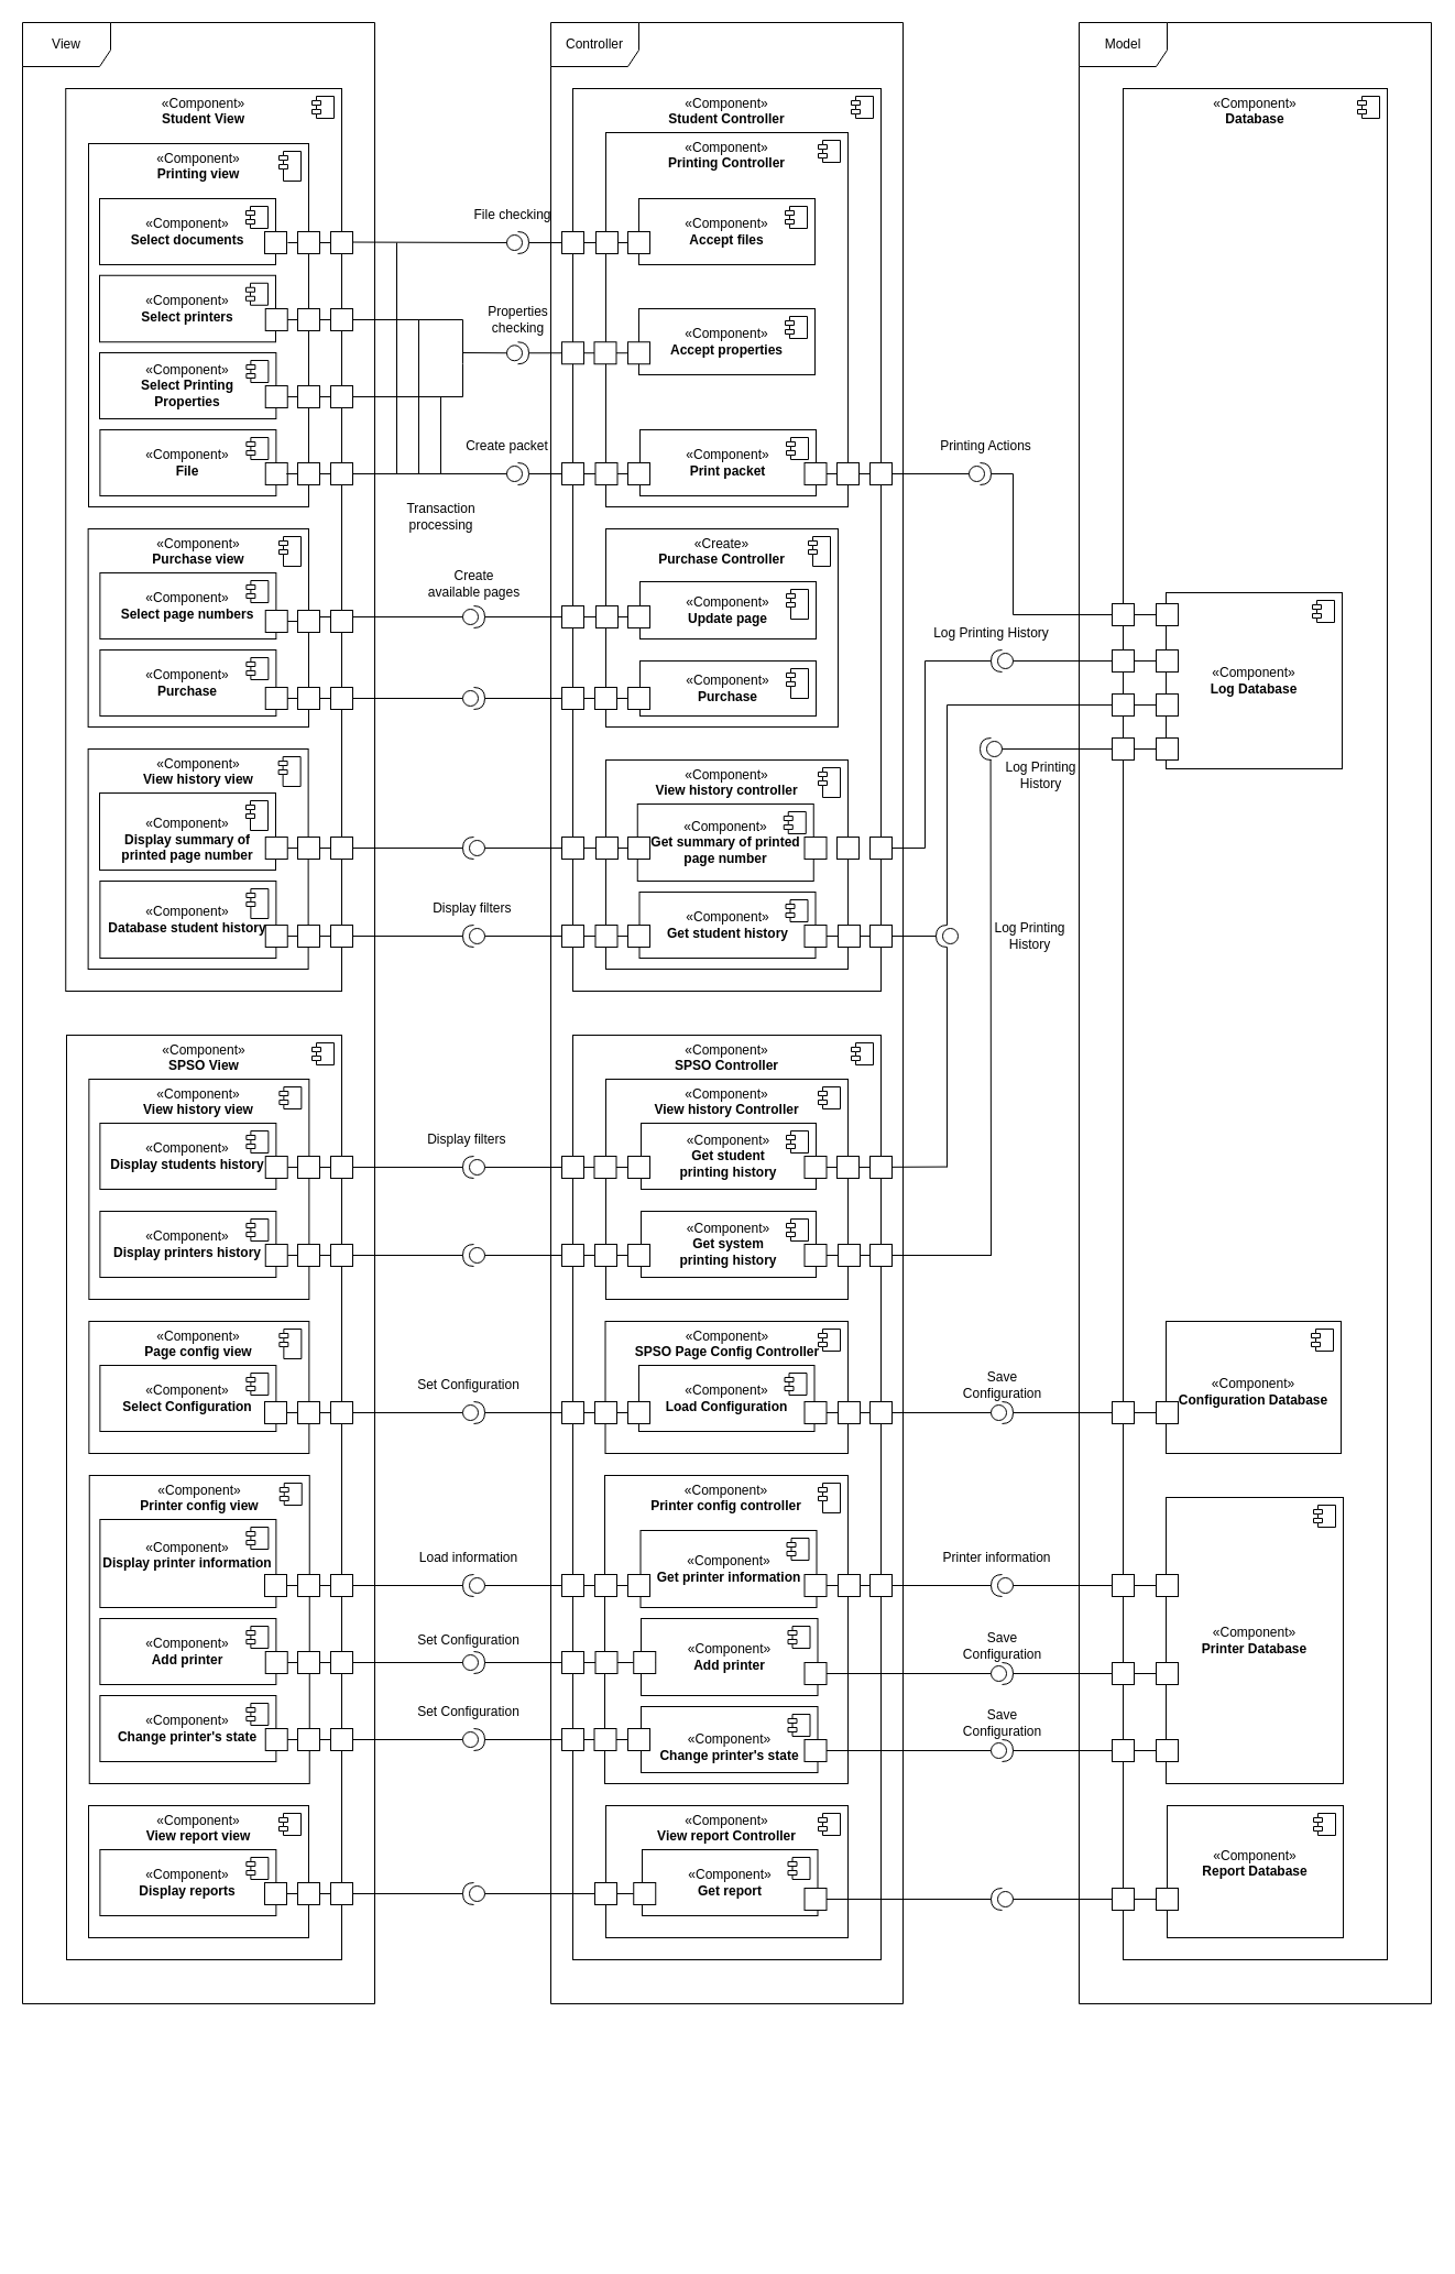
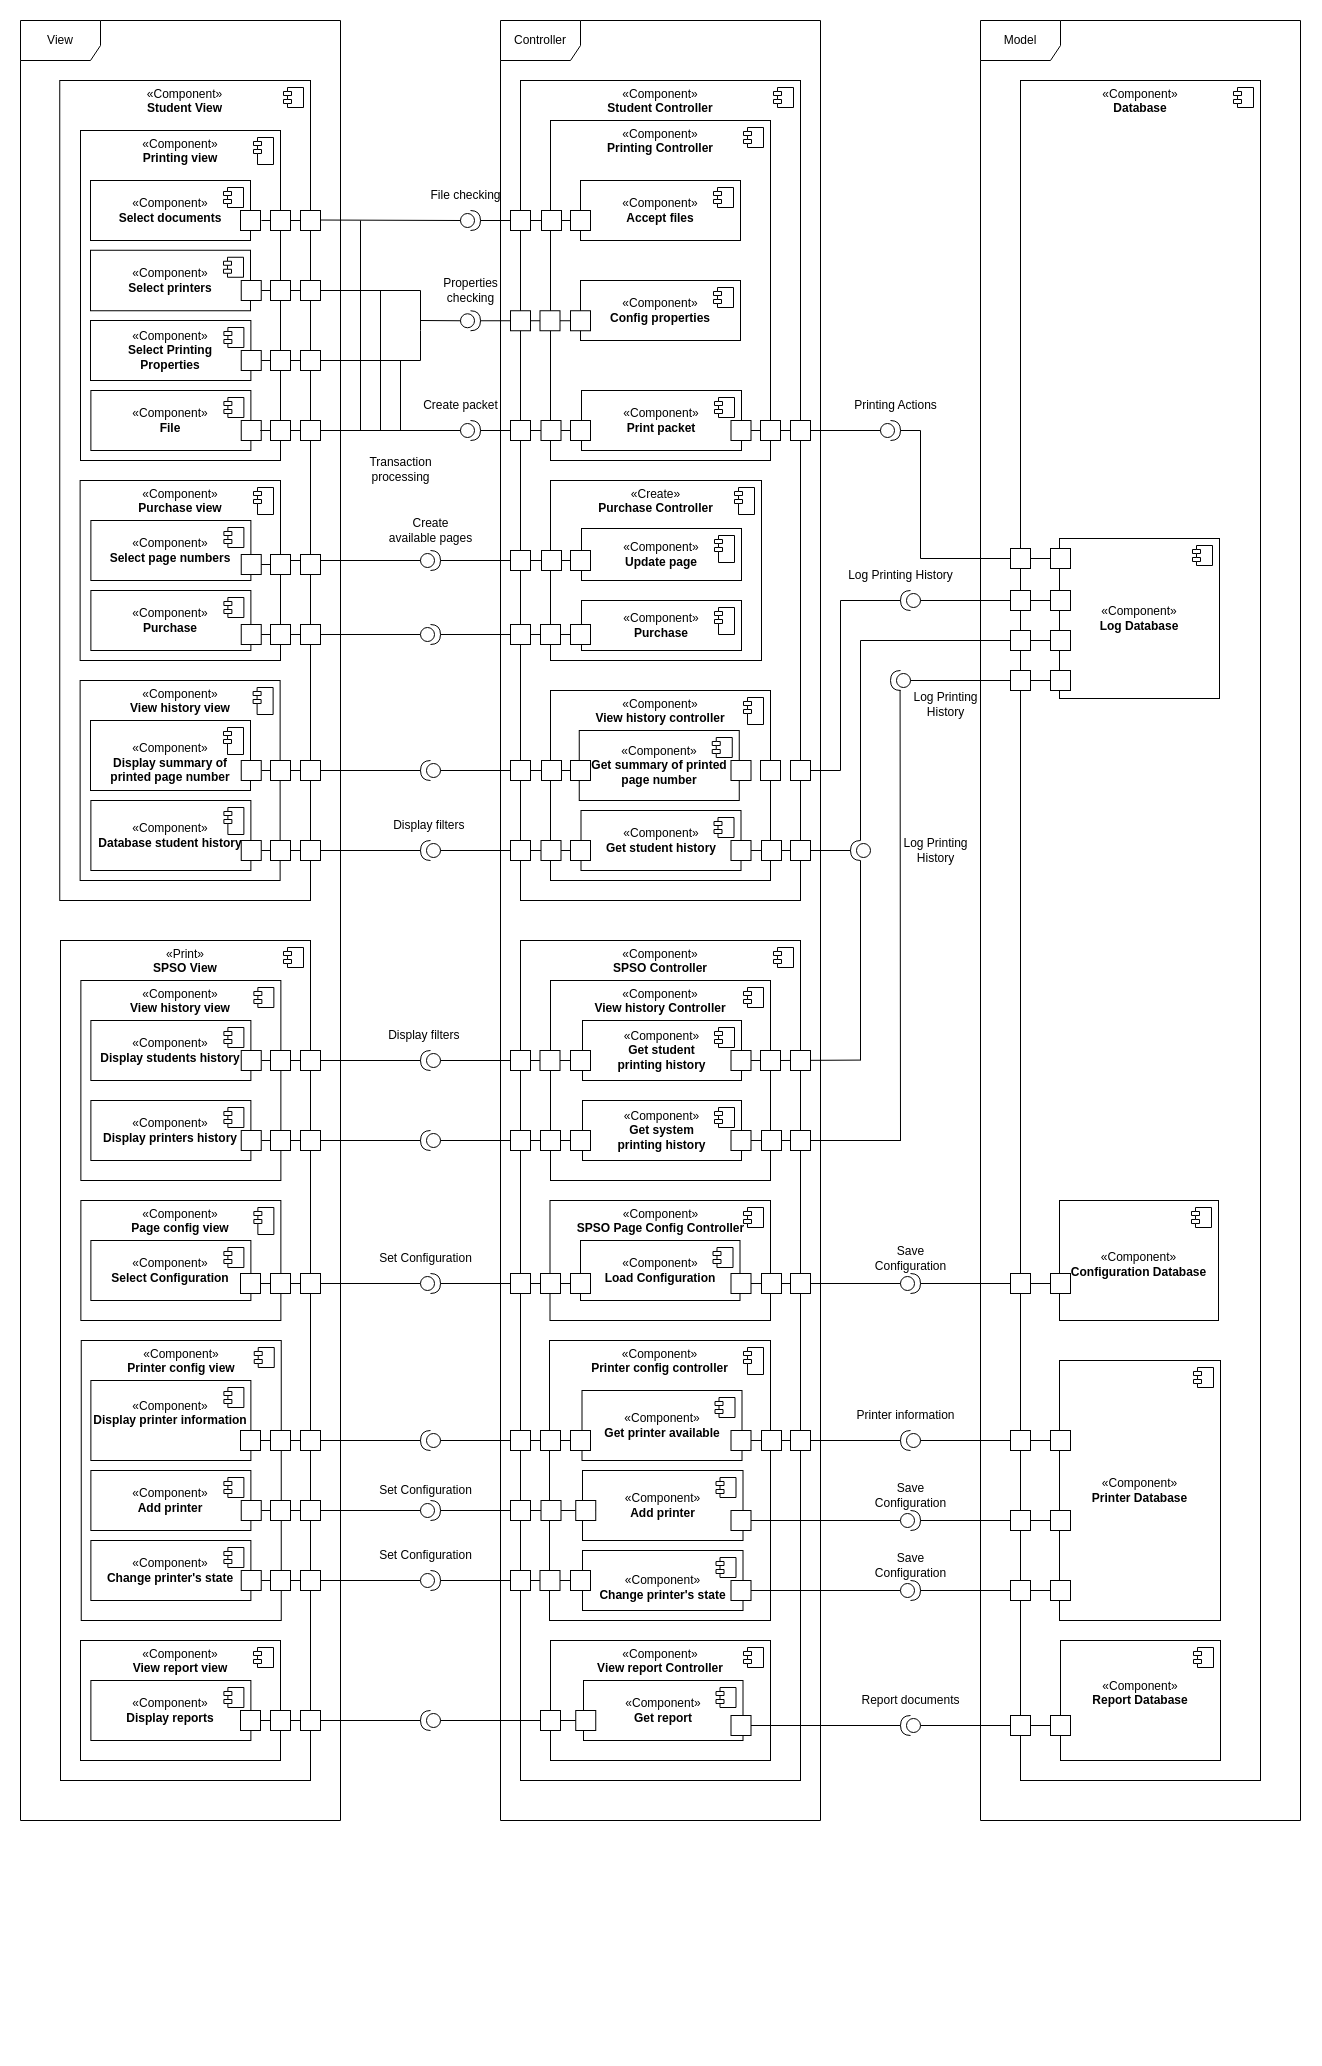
- <mxCell id="16" value="«Component»&lt;br&gt;&lt;b&gt;Accept&amp;nbsp;&lt;/b&gt;&lt;b&gt;properties&lt;/b&gt;" style="html=1;dropTarget=0;whiteSpace=wrap;" vertex="1" parent="1"><mxGeometry x="580" y="280" width="160" height="60" as="geometry" /></mxCell>
+ <mxCell id="16" value="«Component»&lt;br&gt;&lt;b&gt;Config&amp;nbsp;&lt;/b&gt;&lt;b&gt;properties&lt;/b&gt;" style="html=1;dropTarget=0;whiteSpace=wrap;" vertex="1" parent="1"><mxGeometry x="580" y="280" width="160" height="60" as="geometry" /></mxCell>
- <mxCell id="63" value="«Component»&lt;br&gt;&lt;b&gt;SPSO View&lt;/b&gt;" style="html=1;dropTarget=0;whiteSpace=wrap;verticalAlign=top;" vertex="1" parent="1"><mxGeometry x="60" y="940" width="250" height="840" as="geometry" /></mxCell>
+ <mxCell id="63" value="«Print»&lt;br&gt;&lt;b&gt;SPSO View&lt;/b&gt;" style="html=1;dropTarget=0;whiteSpace=wrap;verticalAlign=top;" vertex="1" parent="1"><mxGeometry x="60" y="940" width="250" height="840" as="geometry" /></mxCell>
- <mxCell id="381" value="Load information" style="text;html=1;align=center;verticalAlign=middle;resizable=0;points=[];autosize=1;strokeColor=none;fillColor=none;" vertex="1" parent="1"><mxGeometry x="370" y="1400" width="110" height="30" as="geometry" /></mxCell>
- <mxCell id="128" value="«Component»&lt;br&gt;&lt;b&gt;Get printer information&lt;/b&gt;" style="html=1;dropTarget=0;whiteSpace=wrap;" vertex="1" parent="1"><mxGeometry x="581.5" y="1390" width="160" height="70" as="geometry" /></mxCell>
+ <mxCell id="128" value="«Component»&lt;br&gt;&lt;b&gt;Get printer available&lt;/b&gt;" style="html=1;dropTarget=0;whiteSpace=wrap;" vertex="1" parent="1"><mxGeometry x="581.5" y="1390" width="160" height="70" as="geometry" /></mxCell>
+ <mxCell id="382" value="Report documents" style="text;html=1;align=center;verticalAlign=middle;resizable=0;points=[];autosize=1;strokeColor=none;fillColor=none;" vertex="1" parent="1"><mxGeometry x="850" y="1685" width="120" height="30" as="geometry" /></mxCell>
